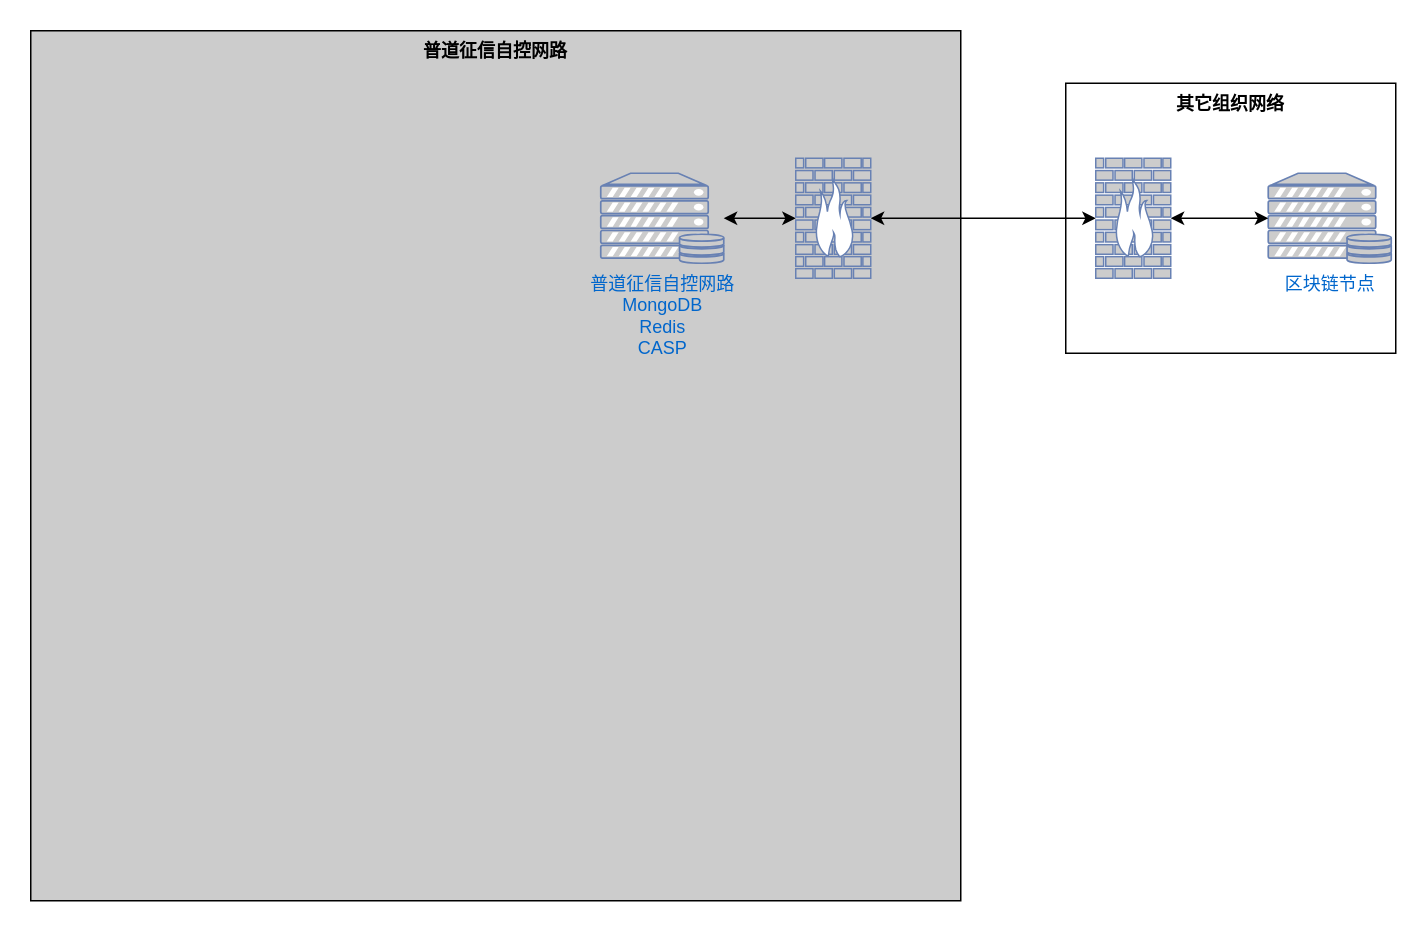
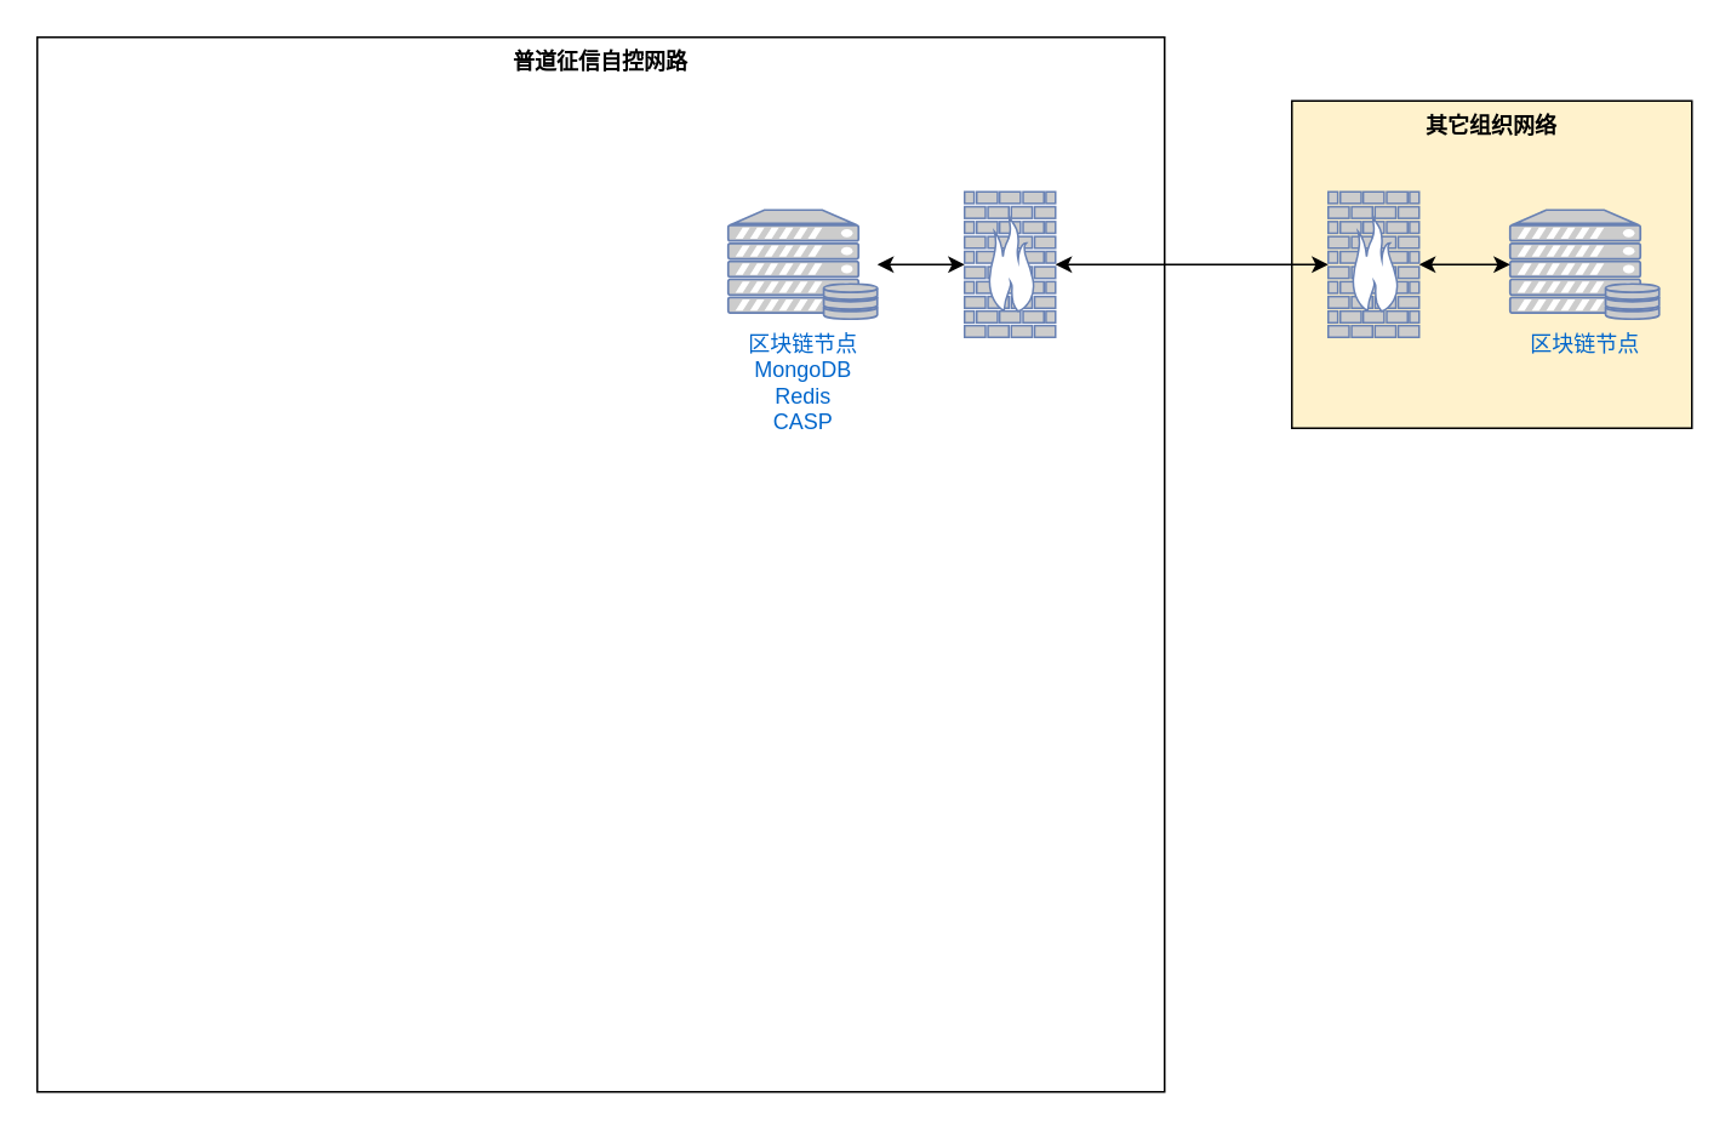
- <mxCell id="3" value="其它组织网络" style="whiteSpace=wrap;html=1;fontStyle=1;verticalAlign=top;" vertex="1" parent="1"><mxGeometry x="710" y="55" width="220" height="180" as="geometry" /></mxCell>
+ <mxCell id="3" value="其它组织网络" style="whiteSpace=wrap;html=1;fontStyle=1;verticalAlign=top;fillColor=#fff2cc;" vertex="1" parent="1"><mxGeometry x="710" y="55" width="220" height="180" as="geometry" /></mxCell>
- <mxCell id="4" value="区块链节点" style="fontColor=#0066CC;verticalAlign=top;verticalLabelPosition=bottom;labelPosition=center;align=center;html=1;outlineConnect=0;fillColor=#CCCCCC;strokeColor=#6881B3;gradientColor=none;gradientDirection=north;strokeWidth=2;shape=mxgraph.networks.server_storage;" vertex="1" parent="1"><mxGeometry x="845" y="115" width="82" height="60" as="geometry" /></mxCell>
+ <mxCell id="4" value="区块链节点" style="fontColor=#0066CC;verticalAlign=top;verticalLabelPosition=bottom;labelPosition=center;align=center;html=1;outlineConnect=0;fillColor=#CCCCCC;strokeColor=#6881B3;gradientColor=none;gradientDirection=north;strokeWidth=2;shape=mxgraph.networks.server_storage;" vertex="1" parent="1"><mxGeometry x="830" y="115" width="82" height="60" as="geometry" /></mxCell>
- <mxCell id="6" value="普道征信自控网路&lt;br&gt;MongoDB&lt;br&gt;Redis&lt;br&gt;CASP" style="fontColor=#0066CC;verticalAlign=top;verticalLabelPosition=bottom;labelPosition=center;align=center;html=1;outlineConnect=0;fillColor=#CCCCCC;strokeColor=#6881B3;gradientColor=none;gradientDirection=north;strokeWidth=2;shape=mxgraph.networks.server_storage;" vertex="1" parent="1"><mxGeometry x="400" y="115" width="82" height="60" as="geometry" /></mxCell>
+ <mxCell id="6" value="区块链节点&lt;br&gt;MongoDB&lt;br&gt;Redis&lt;br&gt;CASP" style="fontColor=#0066CC;verticalAlign=top;verticalLabelPosition=bottom;labelPosition=center;align=center;html=1;outlineConnect=0;fillColor=#CCCCCC;strokeColor=#6881B3;gradientColor=none;gradientDirection=north;strokeWidth=2;shape=mxgraph.networks.server_storage;" vertex="1" parent="1"><mxGeometry x="400" y="115" width="82" height="60" as="geometry" /></mxCell>
- <mxCell id="2" value="普道征信自控网路" style="rounded=0;whiteSpace=wrap;html=1;verticalAlign=top;fontStyle=1;fillColor=#cccccc;" vertex="1" parent="1"><mxGeometry x="20" y="20" width="620" height="580" as="geometry" /></mxCell>
+ <mxCell id="2" value="普道征信自控网路" style="rounded=0;whiteSpace=wrap;html=1;verticalAlign=top;fontStyle=1" vertex="1" parent="1"><mxGeometry x="20" y="20" width="620" height="580" as="geometry" /></mxCell>
